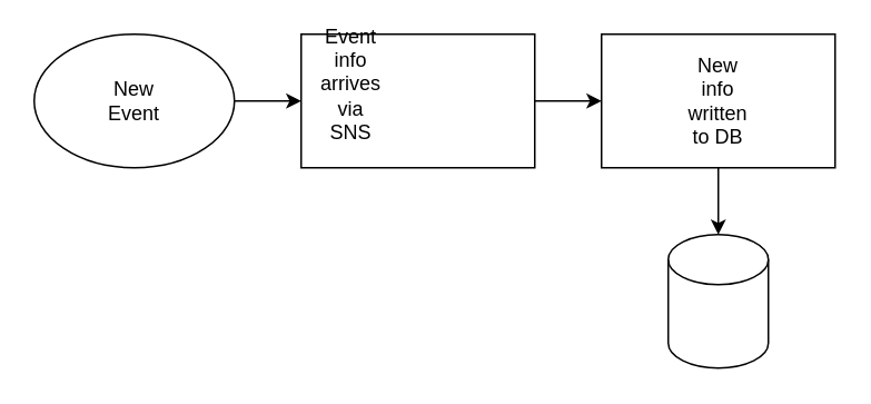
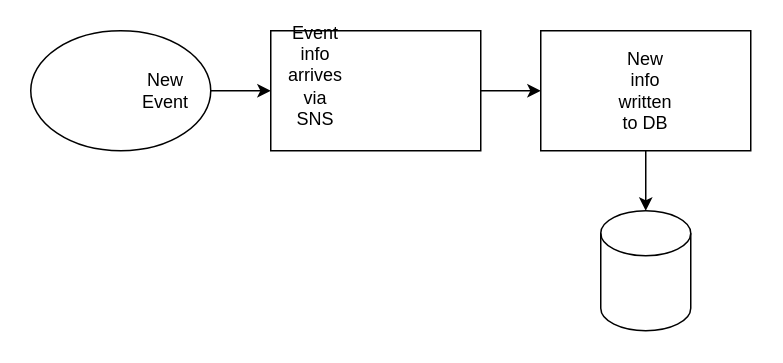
- <mxCell id="4" value="New Event" style="text;html=1;strokeColor=none;fillColor=none;align=center;verticalAlign=middle;whiteSpace=wrap;rounded=0;container=1;" vertex="1" parent="2"><mxGeometry x="40" y="30" width="40" height="20" as="geometry" /></mxCell>
+ <mxCell id="4" value="New Event" style="text;html=1;strokeColor=none;fillColor=none;align=center;verticalAlign=middle;whiteSpace=wrap;rounded=0;container=1;" vertex="1" parent="2"><mxGeometry x="70" y="30" width="40" height="20" as="geometry" /></mxCell>
